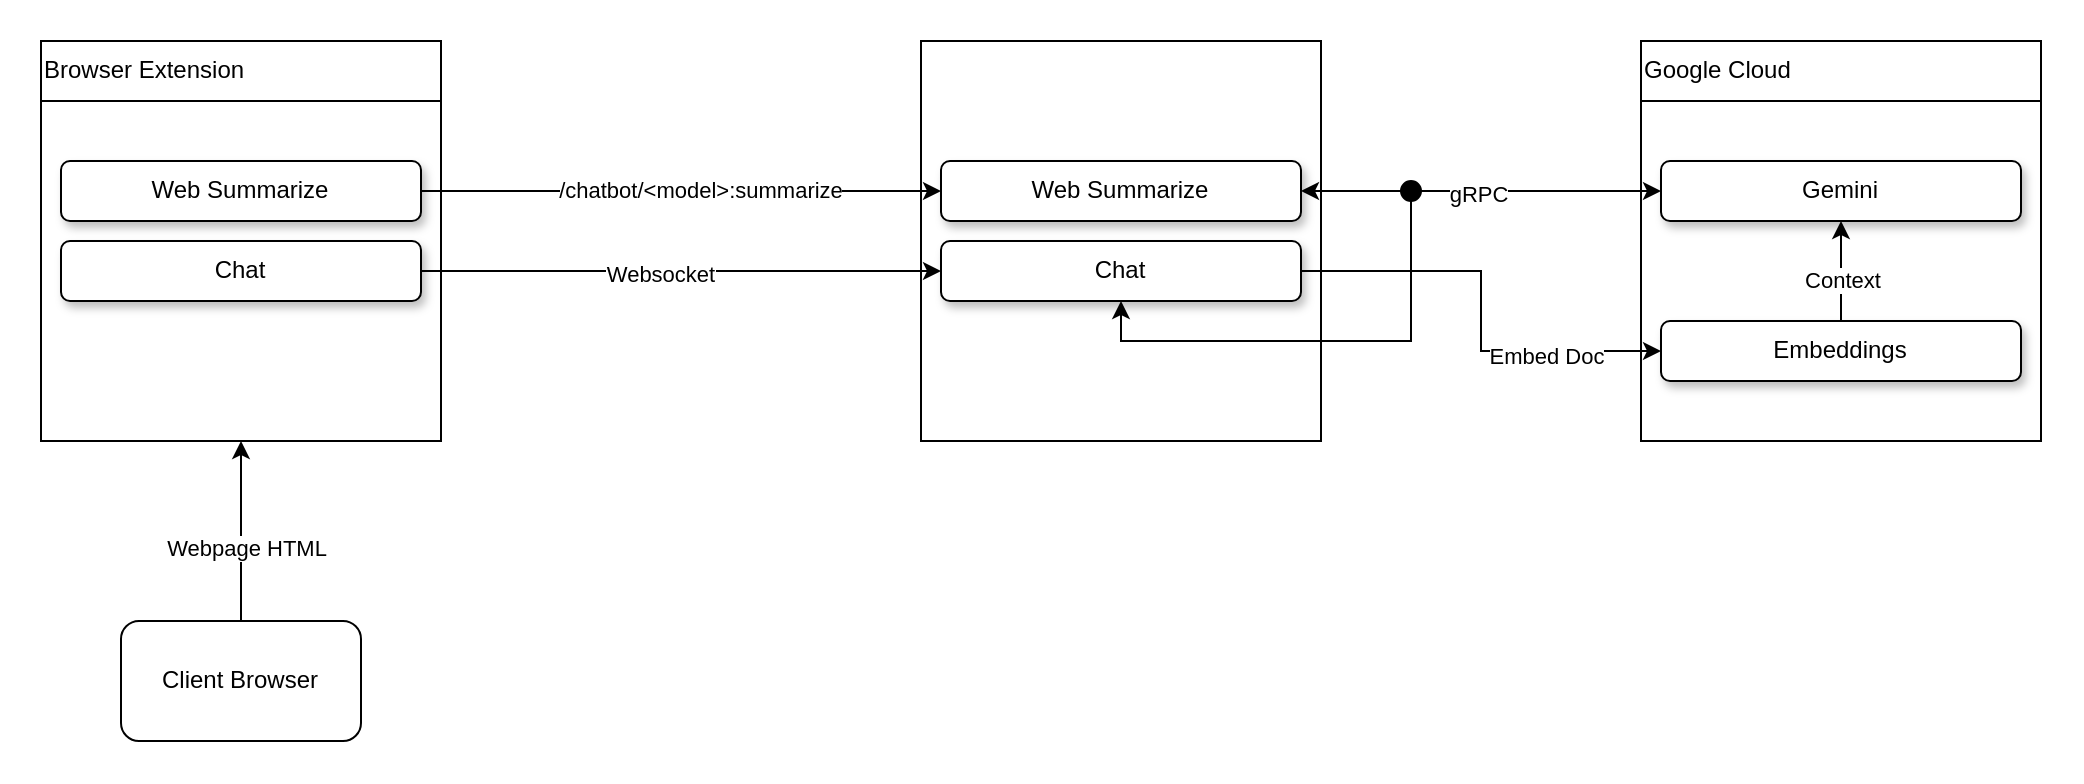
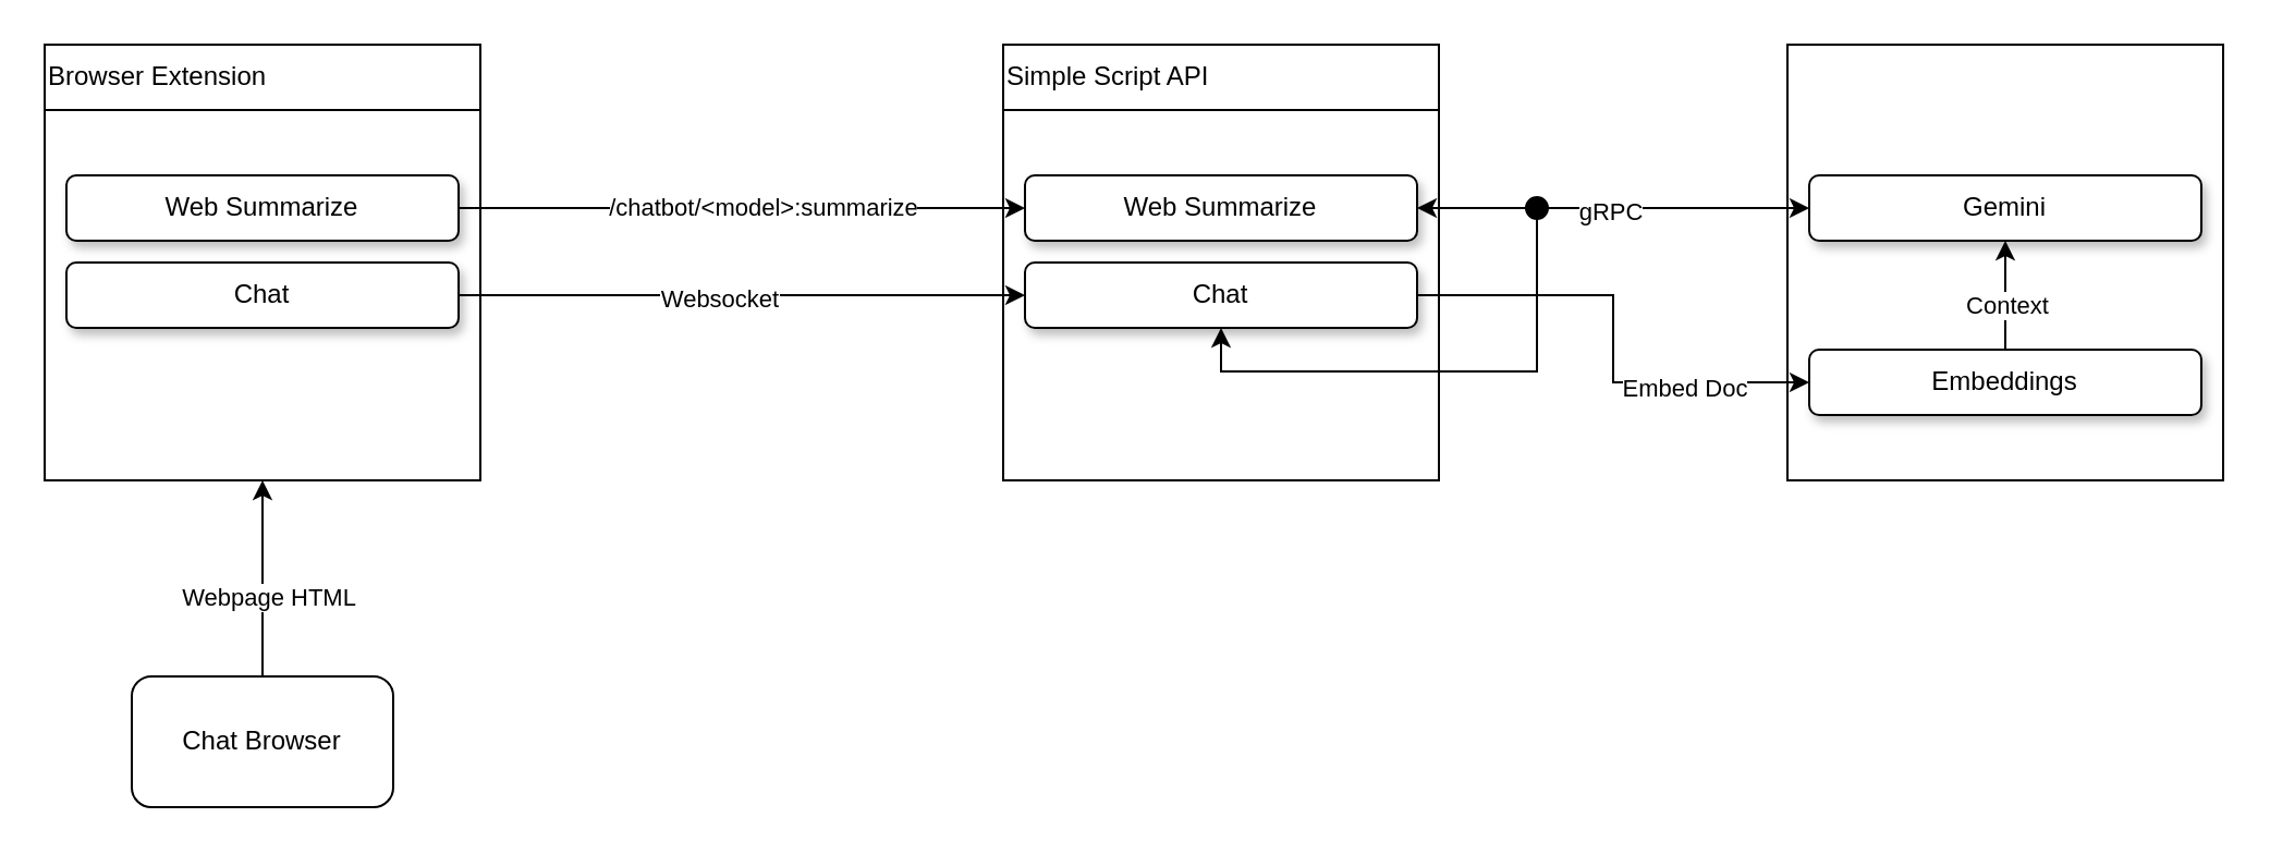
+ <mxCell id="17" value="Simple Script API" style="text;html=1;align=left;verticalAlign=middle;whiteSpace=wrap;rounded=0;perimeterSpacing=0;strokeColor=default;" vertex="1" parent="15"><mxGeometry width="200" height="30" as="geometry" /></mxCell>
- <mxCell id="25" value="Google Cloud" style="text;html=1;align=left;verticalAlign=middle;whiteSpace=wrap;rounded=0;perimeterSpacing=0;strokeColor=default;" vertex="1" parent="23"><mxGeometry width="200" height="30" as="geometry" /></mxCell>
- <mxCell id="4" value="Client Browser" style="text;html=1;align=center;verticalAlign=middle;whiteSpace=wrap;rounded=0;" vertex="1" parent="2"><mxGeometry y="15" width="120" height="30" as="geometry" /></mxCell>
+ <mxCell id="4" value="Chat Browser" style="text;html=1;align=center;verticalAlign=middle;whiteSpace=wrap;rounded=0;" vertex="1" parent="2"><mxGeometry y="15" width="120" height="30" as="geometry" /></mxCell>
